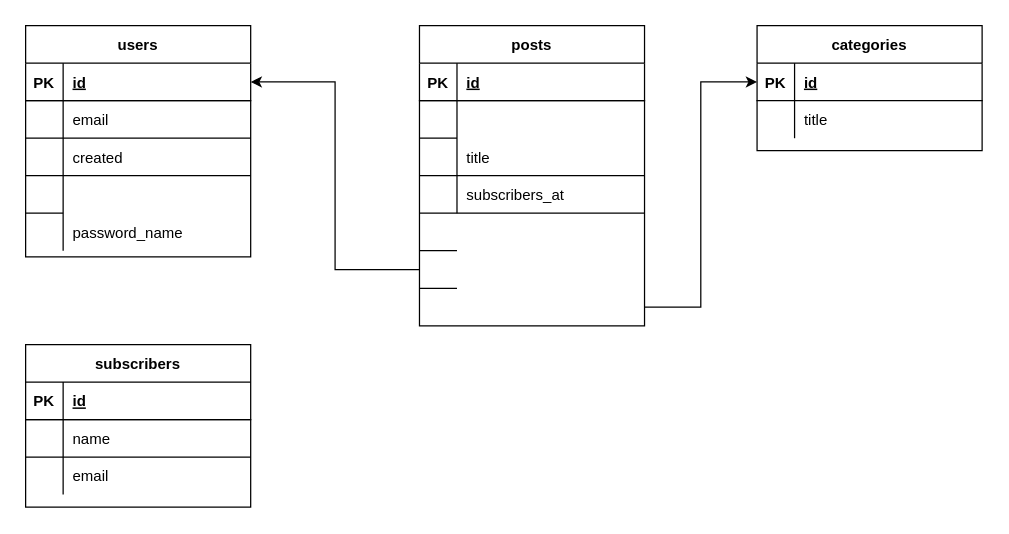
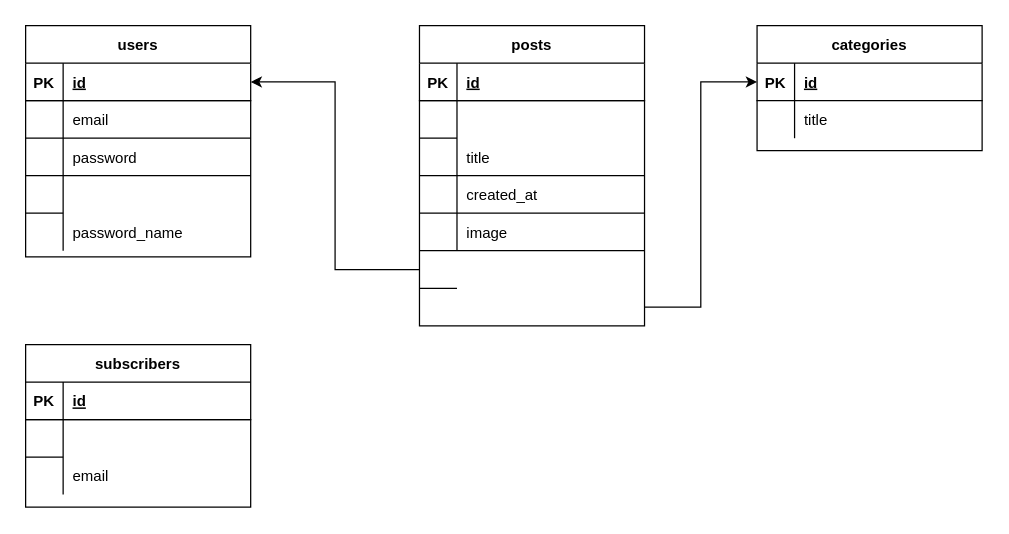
- <mxCell id="21" value="created" style="shape=partialRectangle;connectable=0;fillColor=none;top=0;left=0;bottom=0;right=0;align=left;spacingLeft=6;overflow=hidden;strokeColor=#000000;perimeterSpacing=1;strokeWidth=1;" vertex="1" parent="19"><mxGeometry x="30" width="150" height="30" as="geometry"><mxRectangle width="150" height="30" as="alternateBounds" /></mxGeometry></mxCell>
+ <mxCell id="21" value="password" style="shape=partialRectangle;connectable=0;fillColor=none;top=0;left=0;bottom=0;right=0;align=left;spacingLeft=6;overflow=hidden;strokeColor=#000000;perimeterSpacing=1;strokeWidth=1;" vertex="1" parent="19"><mxGeometry x="30" width="150" height="30" as="geometry"><mxRectangle width="150" height="30" as="alternateBounds" /></mxGeometry></mxCell>
- <mxCell id="38" value="subscribers_at" style="shape=partialRectangle;connectable=0;fillColor=none;top=0;left=0;bottom=0;right=0;align=left;spacingLeft=6;overflow=hidden;strokeColor=#000000;strokeWidth=1;" vertex="1" parent="36"><mxGeometry x="30" width="150" height="30" as="geometry"><mxRectangle width="150" height="30" as="alternateBounds" /></mxGeometry></mxCell>
+ <mxCell id="38" value="created_at" style="shape=partialRectangle;connectable=0;fillColor=none;top=0;left=0;bottom=0;right=0;align=left;spacingLeft=6;overflow=hidden;strokeColor=#000000;strokeWidth=1;" vertex="1" parent="36"><mxGeometry x="30" width="150" height="30" as="geometry"><mxRectangle width="150" height="30" as="alternateBounds" /></mxGeometry></mxCell>
+ <mxCell id="41" value="image" style="shape=partialRectangle;connectable=0;fillColor=none;top=0;left=0;bottom=0;right=0;align=left;spacingLeft=6;overflow=hidden;strokeColor=#000000;strokeWidth=1;" vertex="1" parent="39"><mxGeometry x="30" width="150" height="30" as="geometry"><mxRectangle width="150" height="30" as="alternateBounds" /></mxGeometry></mxCell>
- <mxCell id="8" value="name" style="shape=partialRectangle;connectable=0;fillColor=none;top=0;left=0;bottom=0;right=0;align=left;spacingLeft=6;overflow=hidden;strokeColor=#6c8ebf;strokeWidth=1;" vertex="1" parent="6"><mxGeometry x="30" width="150" height="30" as="geometry"><mxRectangle width="150" height="30" as="alternateBounds" /></mxGeometry></mxCell>
